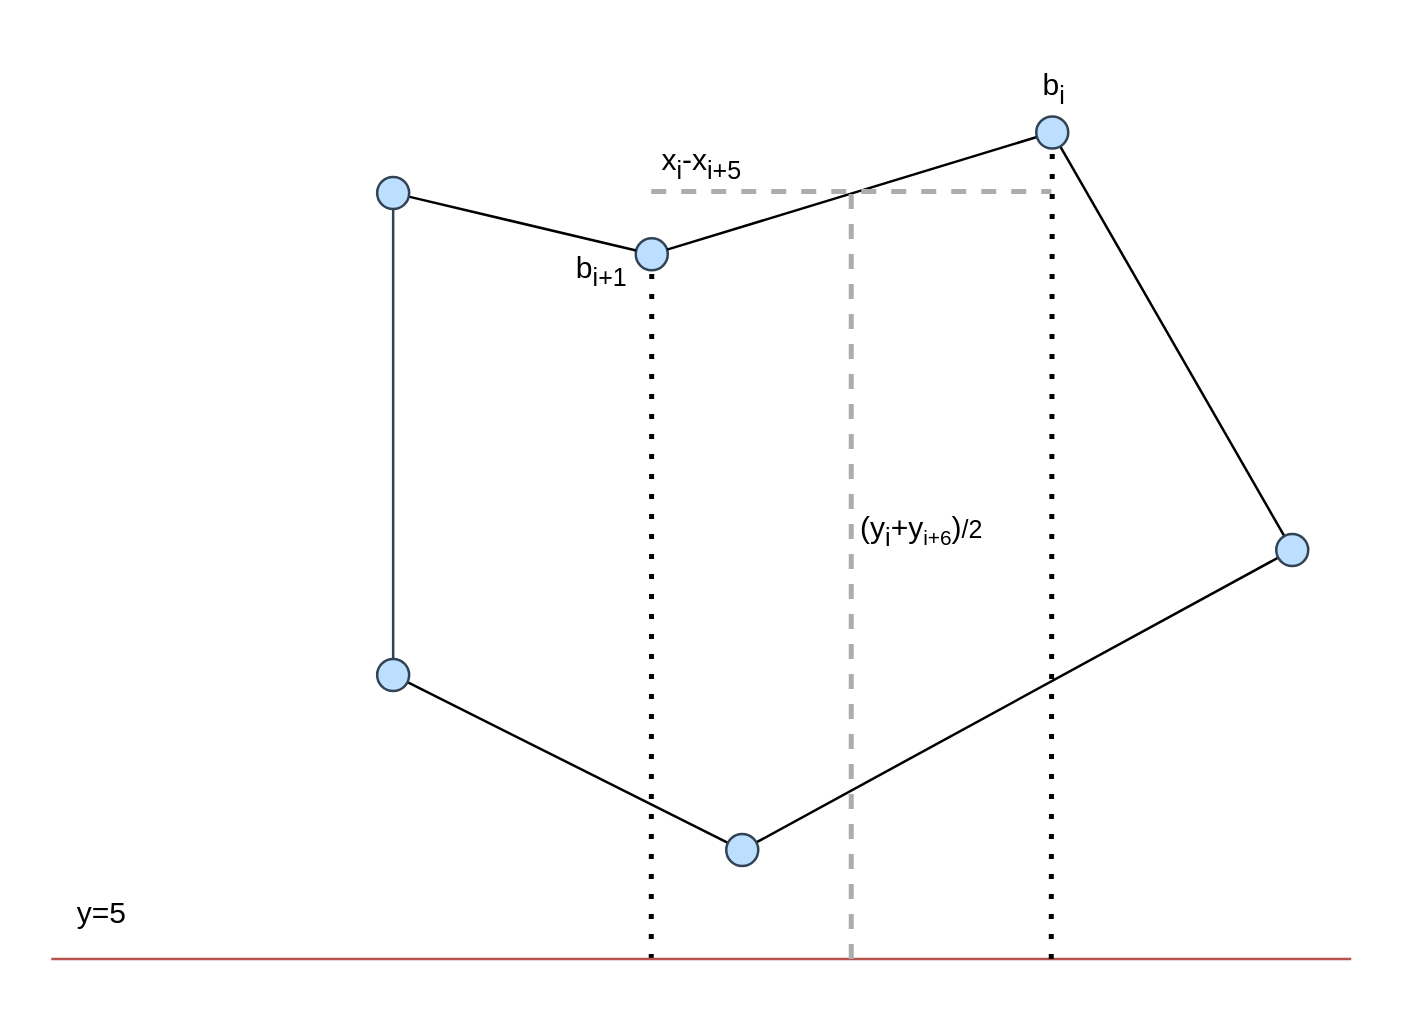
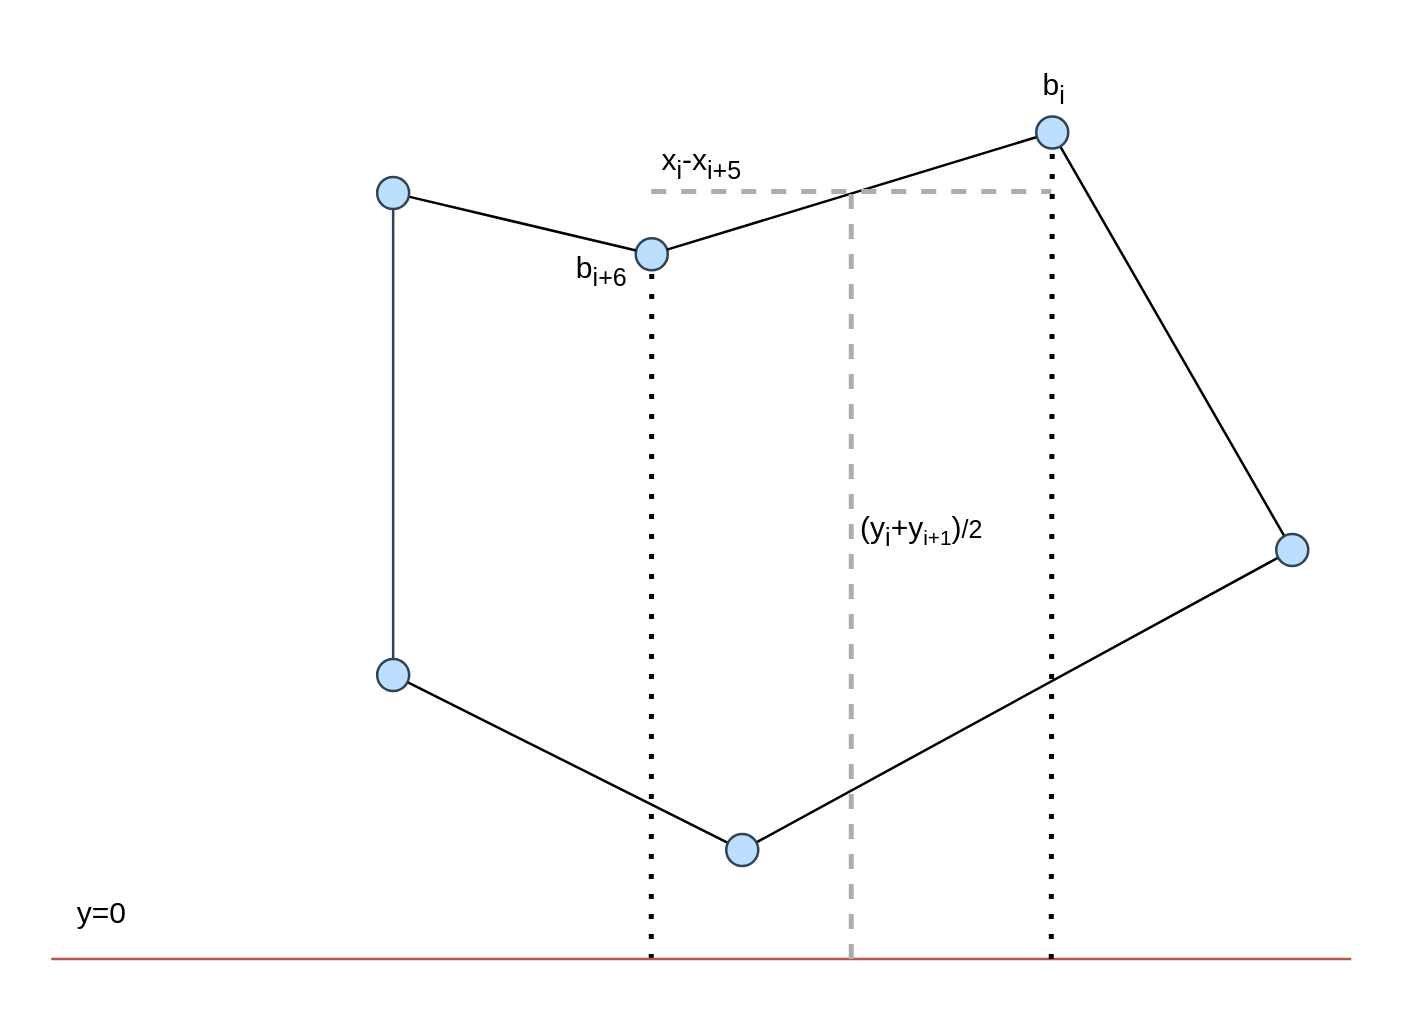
- <mxCell id="22" value="b&lt;sub&gt;i+1&lt;/sub&gt;" style="text;html=1;align=center;verticalAlign=middle;resizable=0;points=[];autosize=1;strokeColor=none;fillColor=none;fillStyle=auto;opacity=40;" parent="1" vertex="1"><mxGeometry x="220.002" y="93" width="40" height="30" as="geometry" /></mxCell>
+ <mxCell id="22" value="b&lt;sub&gt;i+6&lt;/sub&gt;" style="text;html=1;align=center;verticalAlign=middle;resizable=0;points=[];autosize=1;strokeColor=none;fillColor=none;fillStyle=auto;opacity=40;" parent="1" vertex="1"><mxGeometry x="220.002" y="93" width="40" height="30" as="geometry" /></mxCell>
- <mxCell id="23" value="(y&lt;sub style=&quot;border-color: var(--border-color);&quot;&gt;i&lt;/sub&gt;+y&lt;span style=&quot;border-color: var(--border-color); font-size: 10px;&quot;&gt;&lt;sub style=&quot;border-color: var(--border-color);&quot;&gt;i+6&lt;/sub&gt;&lt;/span&gt;)&lt;span style=&quot;font-size: 10px;&quot;&gt;/2&lt;/span&gt;" style="text;html=1;align=center;verticalAlign=middle;resizable=0;points=[];autosize=1;strokeColor=none;fillColor=none;fillStyle=auto;opacity=40;" vertex="1" parent="1"><mxGeometry x="333.002" y="196.8" width="70" height="30" as="geometry" /></mxCell>
+ <mxCell id="23" value="(y&lt;sub style=&quot;border-color: var(--border-color);&quot;&gt;i&lt;/sub&gt;+y&lt;span style=&quot;border-color: var(--border-color); font-size: 10px;&quot;&gt;&lt;sub style=&quot;border-color: var(--border-color);&quot;&gt;i+1&lt;/sub&gt;&lt;/span&gt;)&lt;span style=&quot;font-size: 10px;&quot;&gt;/2&lt;/span&gt;" style="text;html=1;align=center;verticalAlign=middle;resizable=0;points=[];autosize=1;strokeColor=none;fillColor=none;fillStyle=auto;opacity=40;" vertex="1" parent="1"><mxGeometry x="333.002" y="196.8" width="70" height="30" as="geometry" /></mxCell>
- <mxCell id="25" value="y=5" style="text;html=1;align=center;verticalAlign=middle;resizable=0;points=[];autosize=1;strokeColor=none;fillColor=none;fillStyle=auto;opacity=40;" vertex="1" parent="1"><mxGeometry x="20.002" y="350" width="40" height="30" as="geometry" /></mxCell>
+ <mxCell id="25" value="y=0" style="text;html=1;align=center;verticalAlign=middle;resizable=0;points=[];autosize=1;strokeColor=none;fillColor=none;fillStyle=auto;opacity=40;" vertex="1" parent="1"><mxGeometry x="20.002" y="350" width="40" height="30" as="geometry" /></mxCell>
